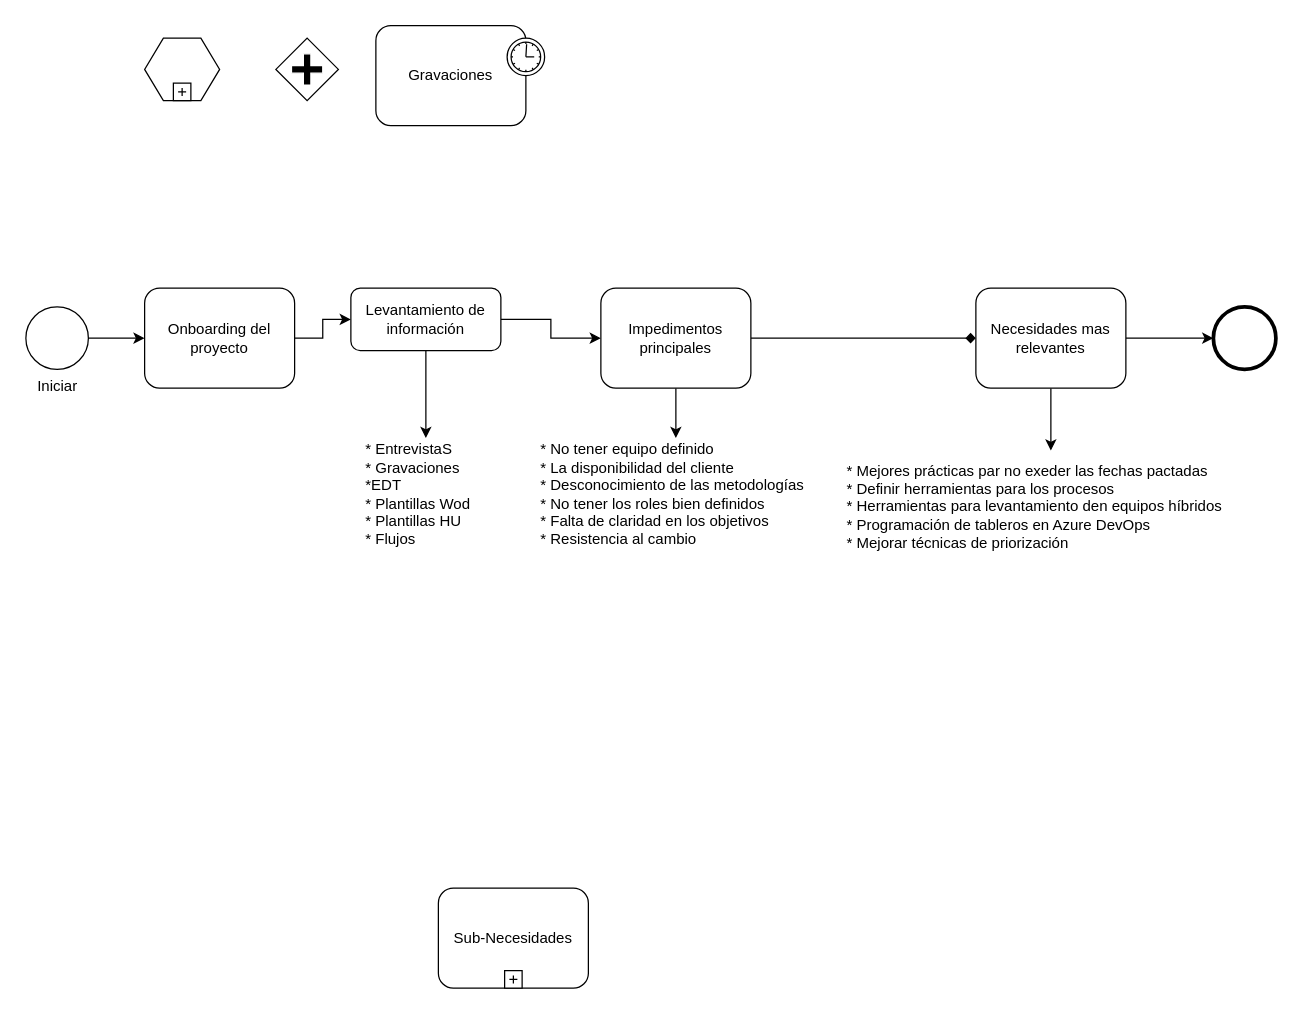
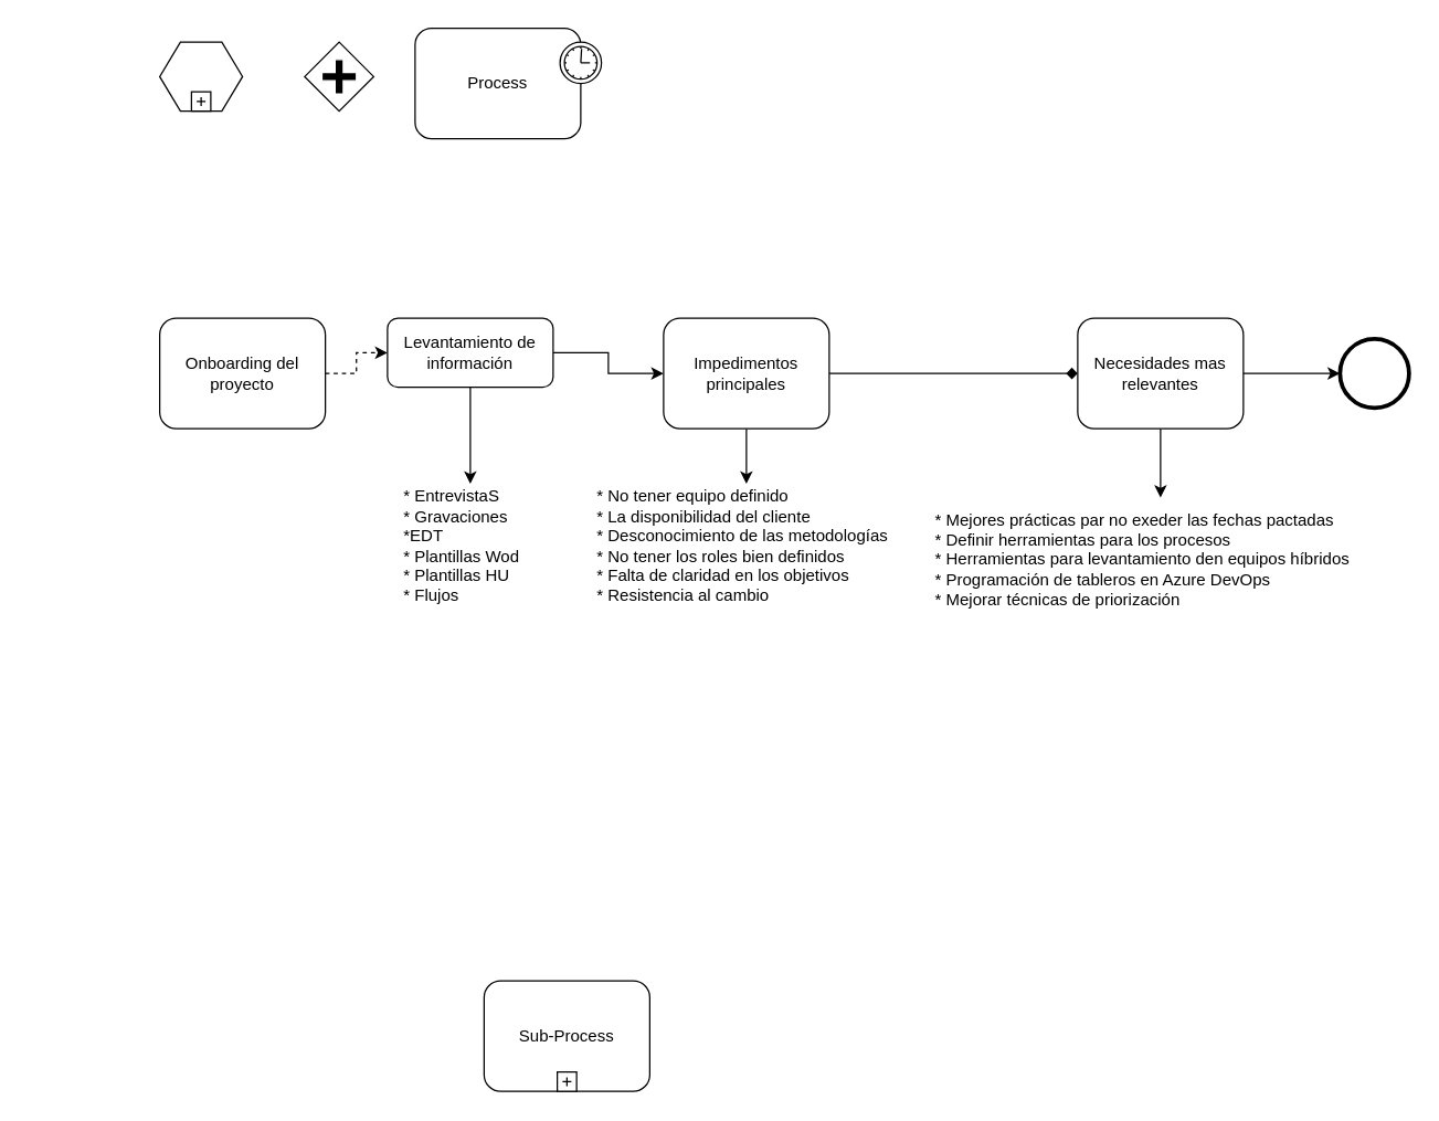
- <mxCell id="13" value="Gravaciones" style="html=1;whiteSpace=wrap;rounded=1;" parent="1" vertex="1"><mxGeometry x="300" y="20" width="120" height="80" as="geometry" /></mxCell>
+ <mxCell id="13" value="Process" style="html=1;whiteSpace=wrap;rounded=1;" parent="1" vertex="1"><mxGeometry x="300" y="20" width="120" height="80" as="geometry" /></mxCell>
- <mxCell id="10" style="edgeStyle=orthogonalEdgeStyle;rounded=0;html=1;jettySize=auto;orthogonalLoop=1;" parent="1" source="3" target="5" edge="1"><mxGeometry relative="1" as="geometry" /></mxCell>
+ <mxCell id="10" style="edgeStyle=orthogonalEdgeStyle;rounded=0;html=1;jettySize=auto;orthogonalLoop=1;dashed=1;" parent="1" source="3" target="5" edge="1"><mxGeometry relative="1" as="geometry" /></mxCell>
- <mxCell id="2" value="Iniciar" style="shape=mxgraph.bpmn.shape;html=1;verticalLabelPosition=bottom;labelBackgroundColor=#ffffff;verticalAlign=top;perimeter=ellipsePerimeter;outline=standard;symbol=general;" parent="1" vertex="1"><mxGeometry x="20" y="245" width="50" height="50" as="geometry" /></mxCell>
- <mxCell id="9" style="edgeStyle=orthogonalEdgeStyle;rounded=0;html=1;jettySize=auto;orthogonalLoop=1;" parent="1" source="2" target="3" edge="1"><mxGeometry relative="1" as="geometry" /></mxCell>
- <mxCell id="15" value="Sub-Necesidades" style="html=1;whiteSpace=wrap;rounded=1;" parent="1" vertex="1"><mxGeometry x="350" y="710" width="120" height="80" as="geometry" /></mxCell>
+ <mxCell id="15" value="Sub-Process" style="html=1;whiteSpace=wrap;rounded=1;" parent="1" vertex="1"><mxGeometry x="350" y="710" width="120" height="80" as="geometry" /></mxCell>
